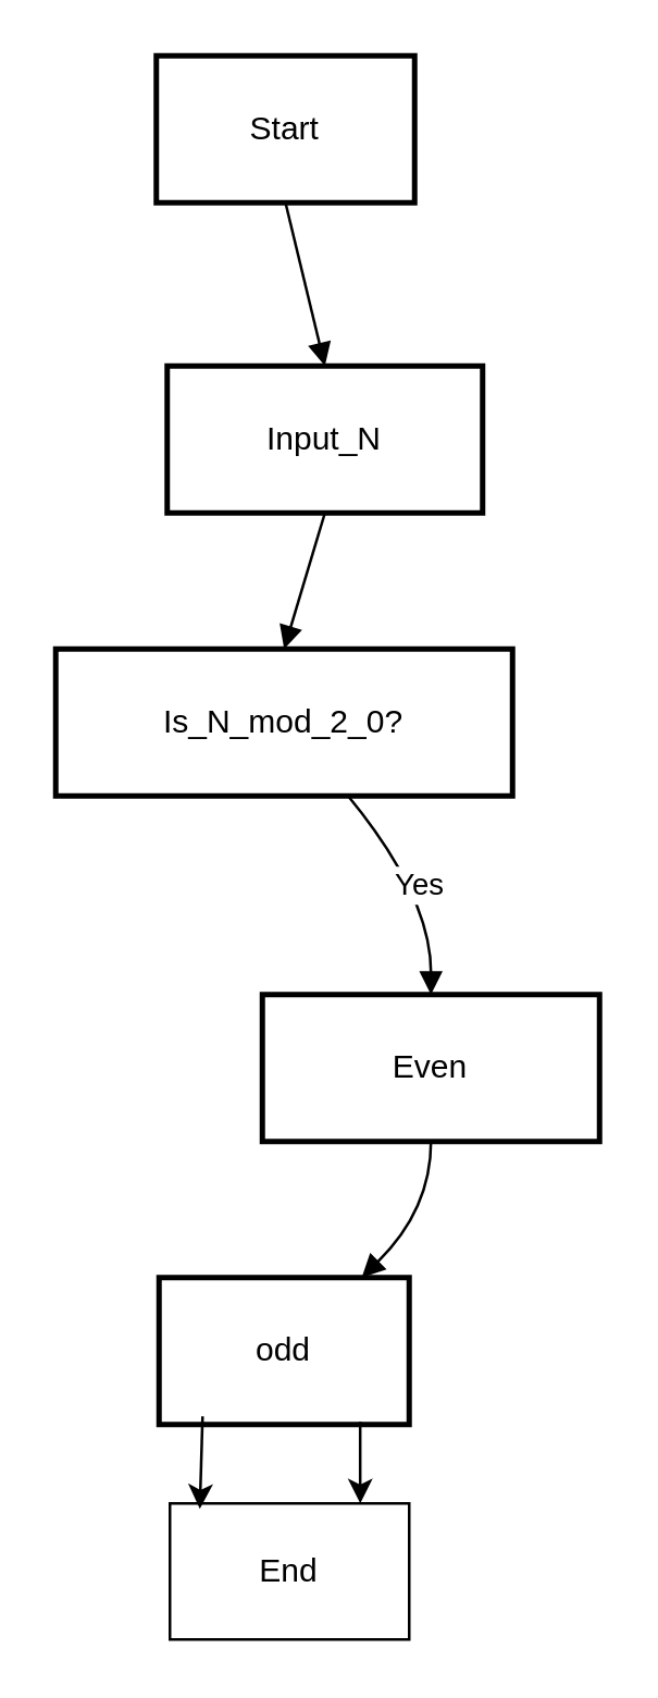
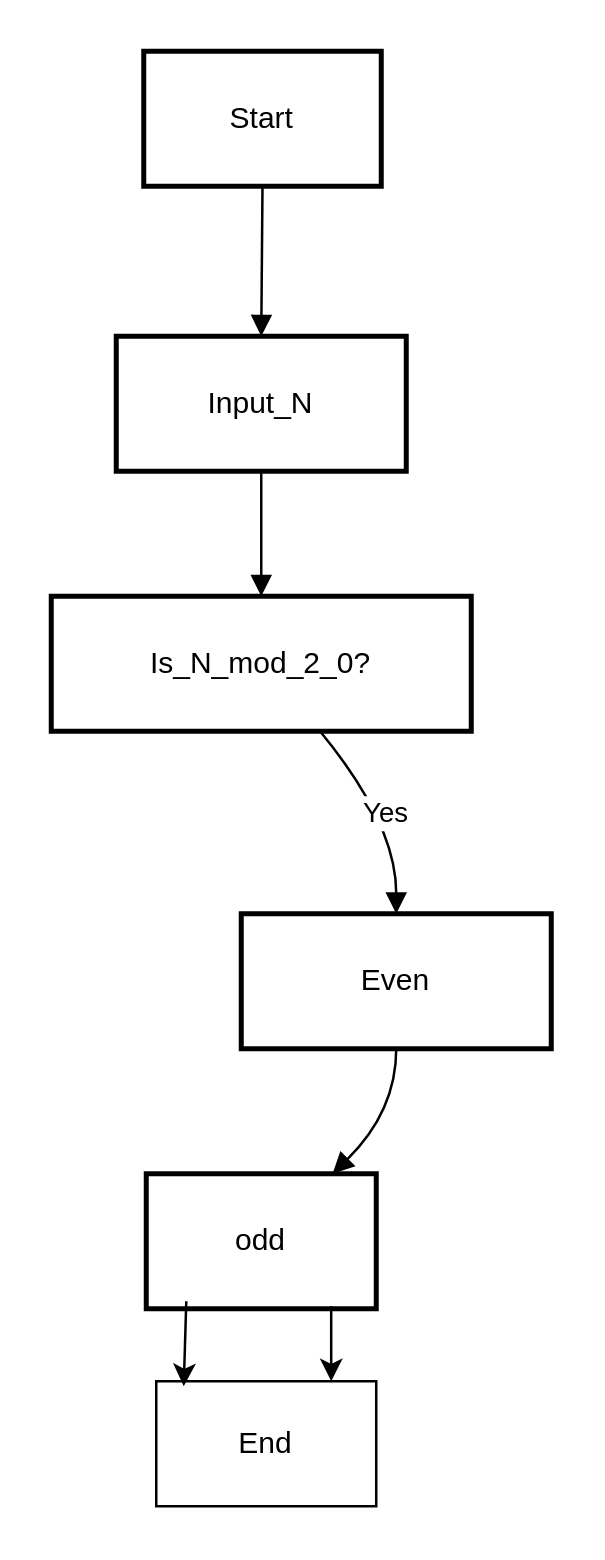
- <mxCell id="3" value="Input_N" style="whiteSpace=wrap;strokeWidth=2;" parent="1" vertex="1"><mxGeometry x="61" y="134" width="116" height="54" as="geometry" /></mxCell>
+ <mxCell id="3" value="Input_N" style="whiteSpace=wrap;strokeWidth=2;" parent="1" vertex="1"><mxGeometry x="46" y="134" width="116" height="54" as="geometry" /></mxCell>
